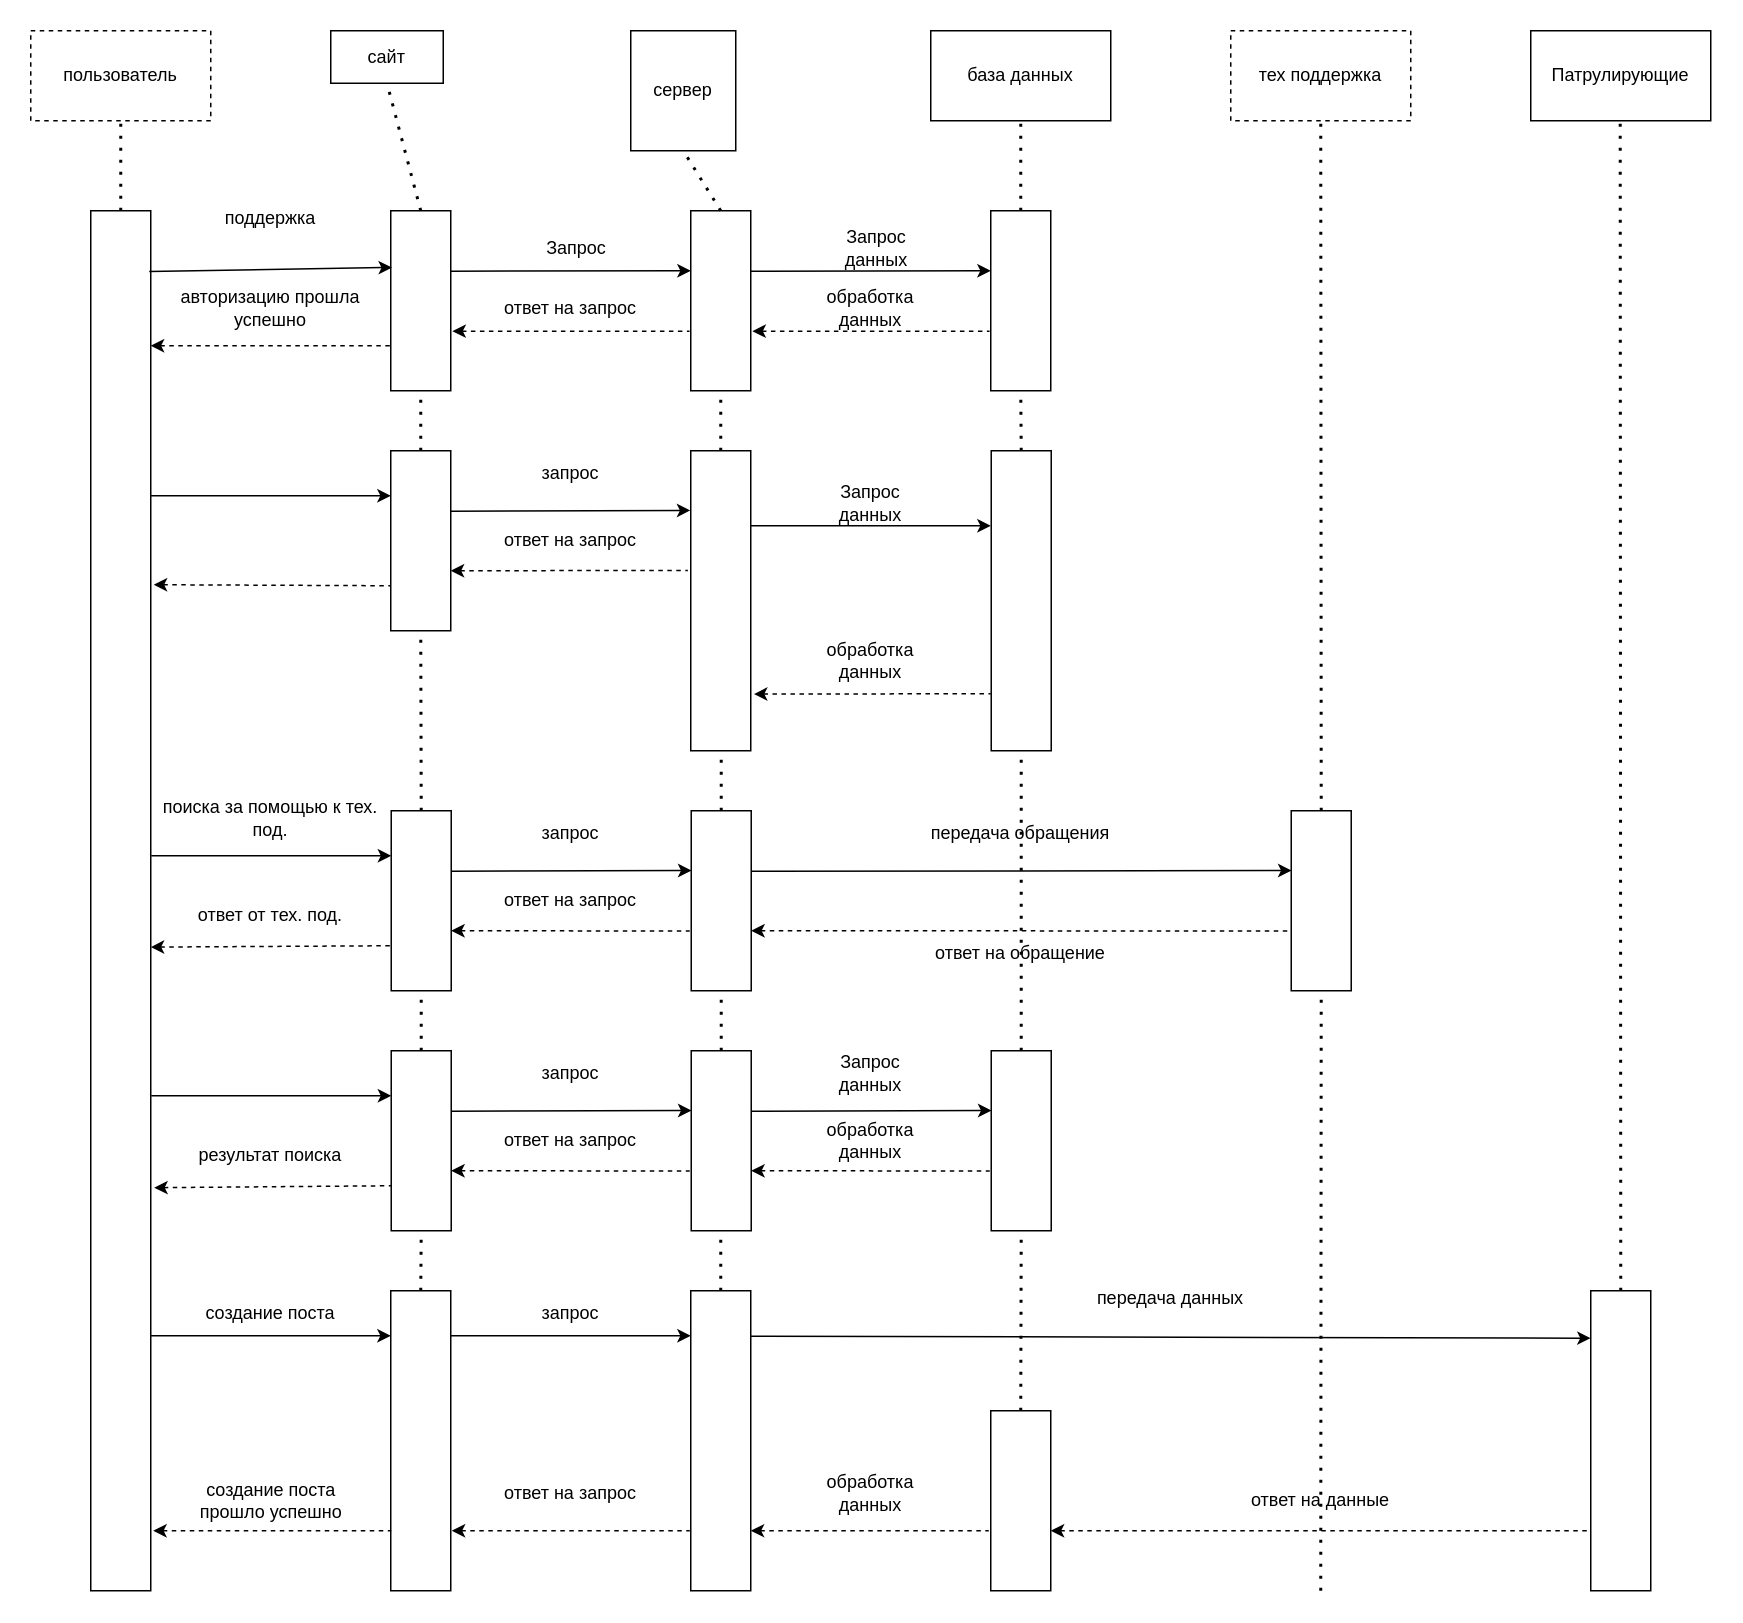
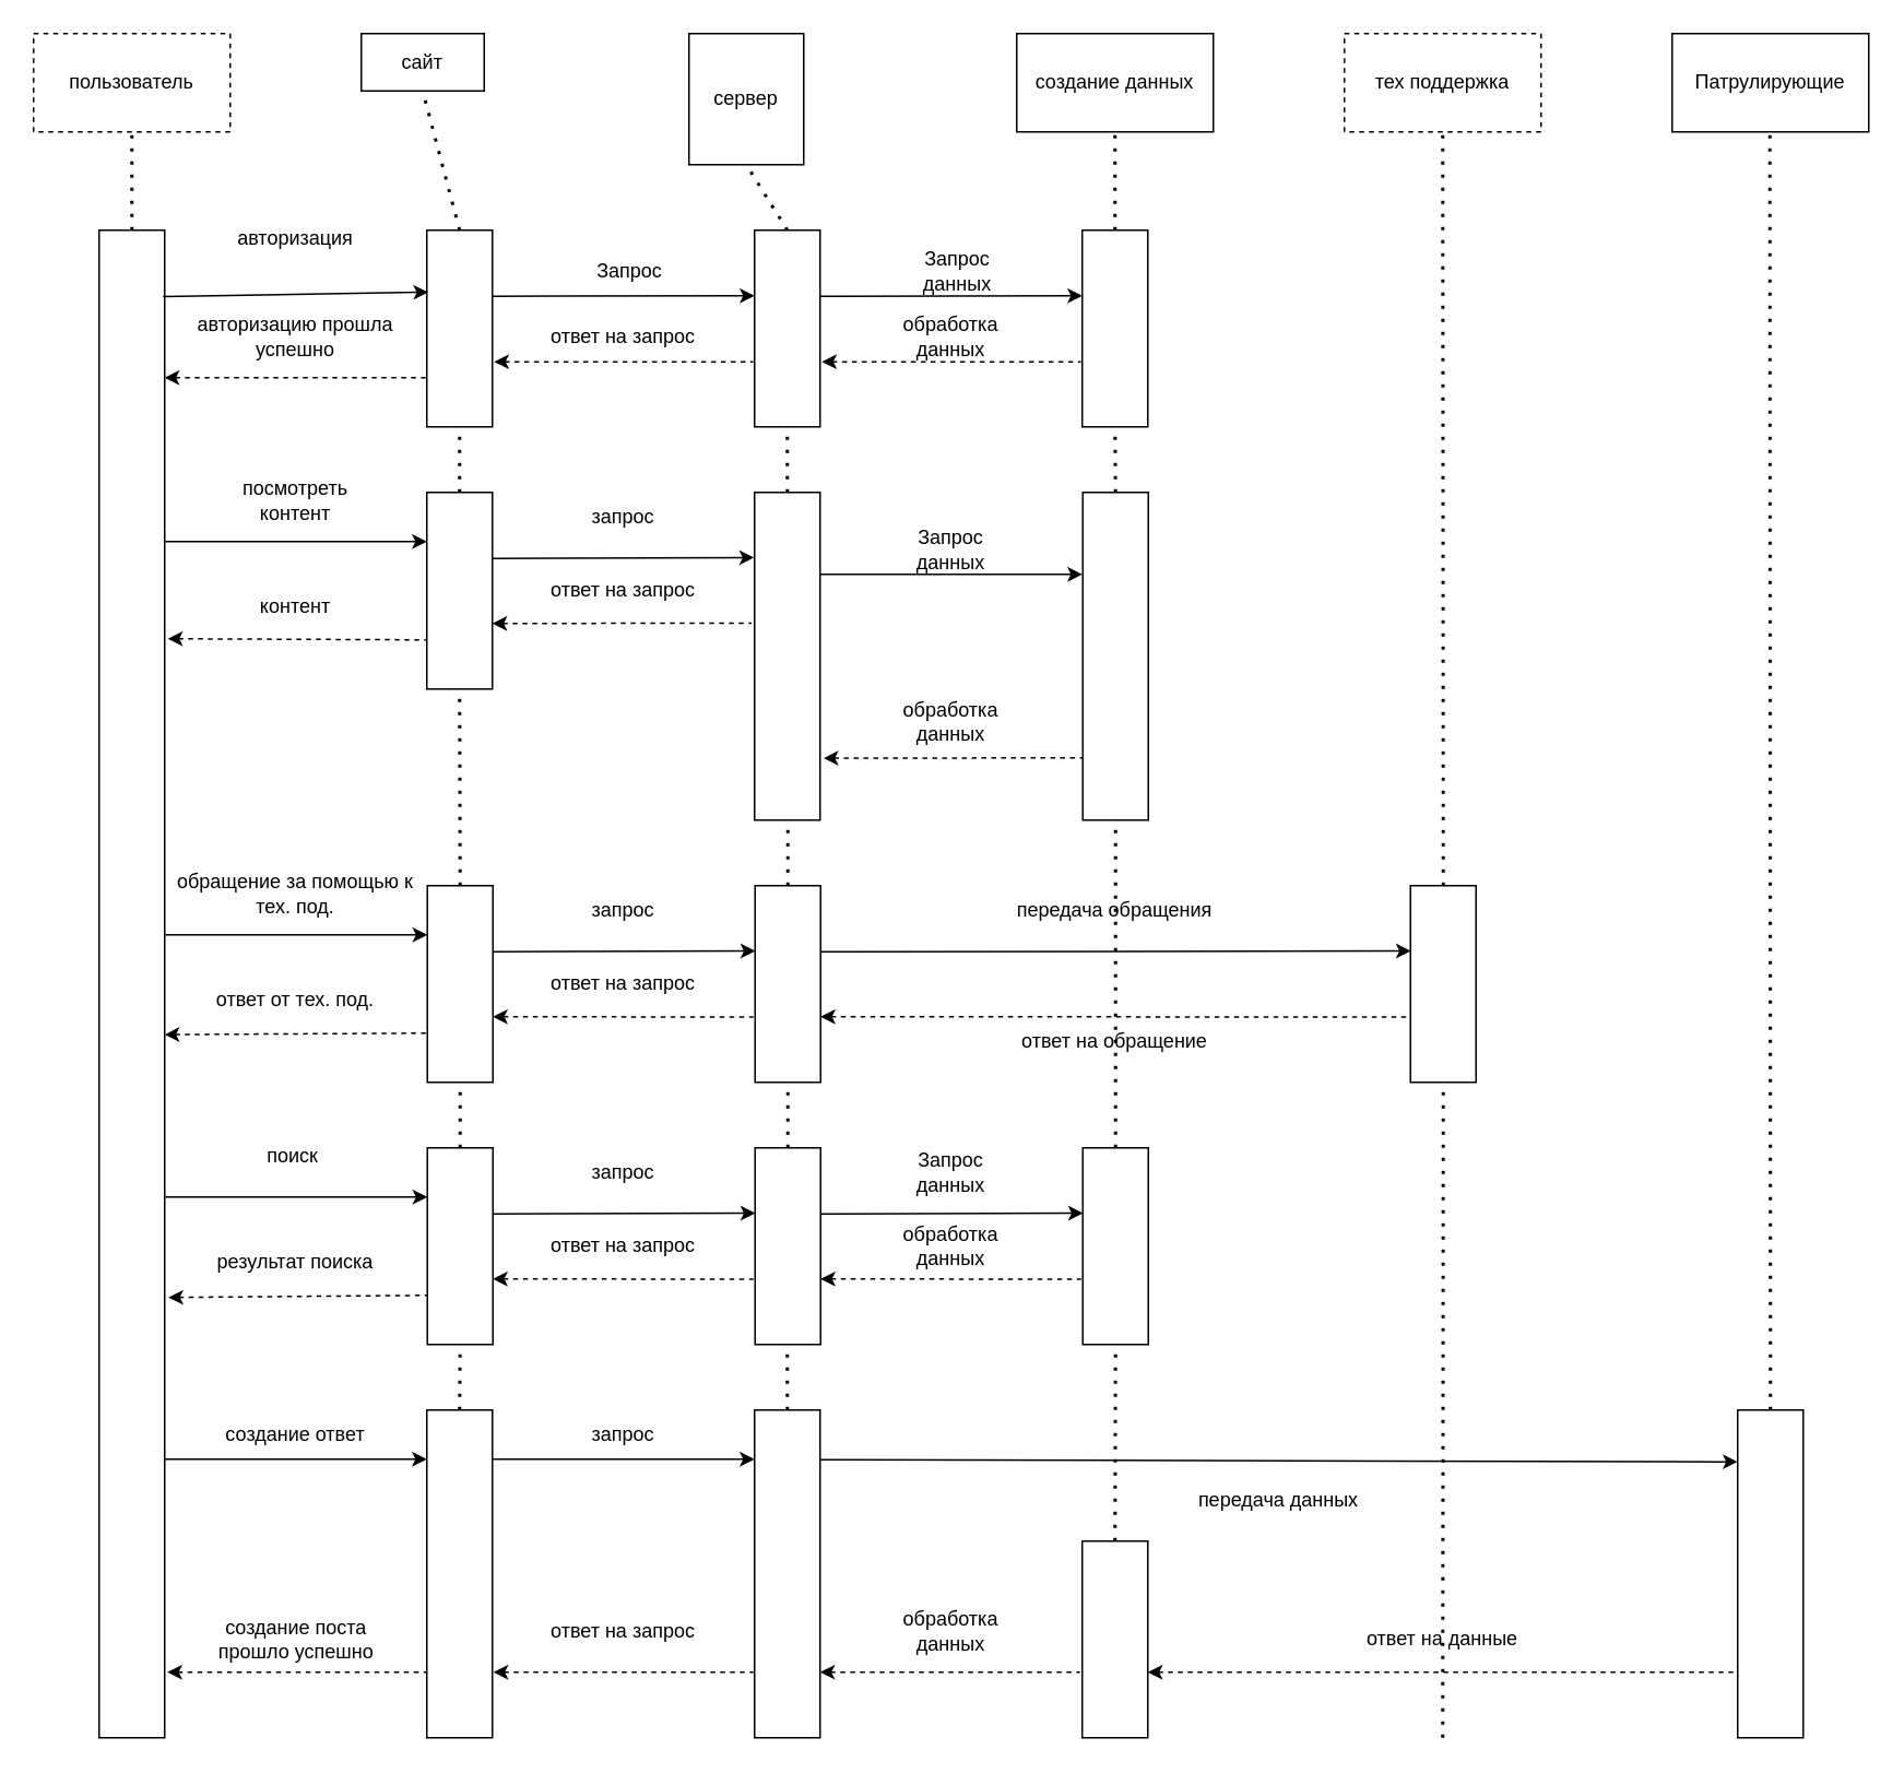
- <mxCell id="44" value="база данных" style="rounded=0;whiteSpace=wrap;html=1;" parent="1" vertex="1"><mxGeometry x="620" y="20" width="120" height="60" as="geometry" /></mxCell>
+ <mxCell id="44" value="создание данных" style="rounded=0;whiteSpace=wrap;html=1;" parent="1" vertex="1"><mxGeometry x="620" y="20" width="120" height="60" as="geometry" /></mxCell>
- <mxCell id="16" value="поддержка" style="text;html=1;strokeColor=none;fillColor=none;align=center;verticalAlign=middle;whiteSpace=wrap;rounded=0;" parent="1" vertex="1"><mxGeometry x="150" y="130" width="60" height="30" as="geometry" /></mxCell>
+ <mxCell id="16" value="авторизация" style="text;html=1;strokeColor=none;fillColor=none;align=center;verticalAlign=middle;whiteSpace=wrap;rounded=0;" parent="1" vertex="1"><mxGeometry x="150" y="130" width="60" height="30" as="geometry" /></mxCell>
+ <mxCell id="31" value="посмотреть контент" style="text;html=1;strokeColor=none;fillColor=none;align=center;verticalAlign=middle;whiteSpace=wrap;rounded=0;" parent="1" vertex="1"><mxGeometry x="150" y="290" width="60" height="30" as="geometry" /></mxCell>
+ <mxCell id="30" value="контент" style="text;html=1;strokeColor=none;fillColor=none;align=center;verticalAlign=middle;whiteSpace=wrap;rounded=0;" parent="1" vertex="1"><mxGeometry x="150" y="355" width="60" height="30" as="geometry" /></mxCell>
- <mxCell id="43" value="поиска за помощью к тех. под." style="text;html=1;strokeColor=none;fillColor=none;align=center;verticalAlign=middle;whiteSpace=wrap;rounded=0;" parent="1" vertex="1"><mxGeometry x="100.32" y="530" width="160" height="30" as="geometry" /></mxCell>
+ <mxCell id="43" value="обращение за помощью к тех. под." style="text;html=1;strokeColor=none;fillColor=none;align=center;verticalAlign=middle;whiteSpace=wrap;rounded=0;" parent="1" vertex="1"><mxGeometry x="100.32" y="530" width="160" height="30" as="geometry" /></mxCell>
+ <mxCell id="75" value="поиск&amp;nbsp;" style="text;html=1;strokeColor=none;fillColor=none;align=center;verticalAlign=middle;whiteSpace=wrap;rounded=0;" parent="1" vertex="1"><mxGeometry x="150.32" y="690" width="60" height="30" as="geometry" /></mxCell>
- <mxCell id="103" value="передача данных" style="text;html=1;strokeColor=none;fillColor=none;align=center;verticalAlign=middle;whiteSpace=wrap;rounded=0;" vertex="1" parent="1"><mxGeometry x="710" y="850" width="140" height="30" as="geometry" /></mxCell>
+ <mxCell id="103" value="передача данных" style="text;html=1;strokeColor=none;fillColor=none;align=center;verticalAlign=middle;whiteSpace=wrap;rounded=0;" vertex="1" parent="1"><mxGeometry x="710" y="900" width="140" height="30" as="geometry" /></mxCell>
- <mxCell id="101" value="создание поста" style="text;html=1;strokeColor=none;fillColor=none;align=center;verticalAlign=middle;whiteSpace=wrap;rounded=0;" vertex="1" parent="1"><mxGeometry x="135" y="860" width="90" height="30" as="geometry" /></mxCell>
+ <mxCell id="101" value="создание ответ" style="text;html=1;strokeColor=none;fillColor=none;align=center;verticalAlign=middle;whiteSpace=wrap;rounded=0;" vertex="1" parent="1"><mxGeometry x="135" y="860" width="90" height="30" as="geometry" /></mxCell>
